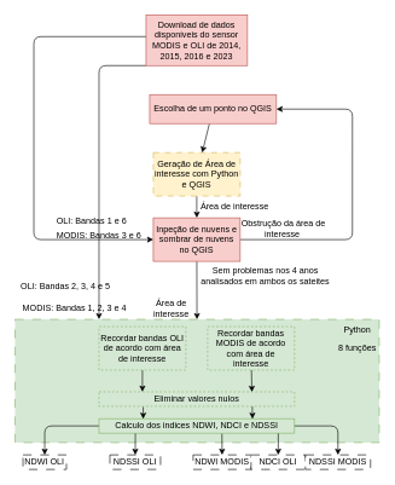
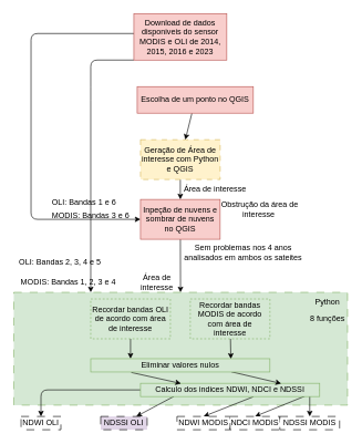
- <mxCell id="10" style="edgeStyle=none;html=1;entryX=1;entryY=0.5;entryDx=0;entryDy=0;" edge="1" parent="1" source="11" target="8"><mxGeometry relative="1" as="geometry"><mxPoint x="346" y="50" as="targetPoint" /><Array as="points"><mxPoint x="486" y="330" /><mxPoint x="486" y="190" /><mxPoint x="486" y="150" /></Array></mxGeometry></mxCell>
- <mxCell id="38" value="Eliminar valores nulos" style="rounded=0;whiteSpace=wrap;html=1;fillColor=#d5e8d4;strokeColor=#82b366;dashed=1;" vertex="1" parent="1"><mxGeometry x="136" y="540" width="270" height="20" as="geometry" /></mxCell>
+ <mxCell id="38" value="Eliminar valores nulos" style="rounded=0;whiteSpace=wrap;html=1;fillColor=#d5e8d4;strokeColor=#82b366;" vertex="1" parent="1"><mxGeometry x="136" y="540" width="270" height="20" as="geometry" /></mxCell>
- <mxCell id="30" value="Calculo dos indices NDWI, NDCI e NDSSI" style="rounded=0;whiteSpace=wrap;html=1;fillColor=#d5e8d4;strokeColor=#82b366;" vertex="1" parent="1"><mxGeometry x="136" y="577" width="270" height="20" as="geometry" /></mxCell>
+ <mxCell id="30" value="Calculo dos indices NDWI, NDCI e NDSSI" style="rounded=0;whiteSpace=wrap;html=1;fillColor=#d5e8d4;strokeColor=#82b366;" vertex="1" parent="1"><mxGeometry x="211" y="577" width="270" height="20" as="geometry" /></mxCell>
- <mxCell id="32" value="NDSSI OLI" style="rounded=0;whiteSpace=wrap;html=1;dashed=1;dashPattern=12 12;" vertex="1" parent="1"><mxGeometry x="151" y="627" width="70" height="20" as="geometry" /></mxCell>
+ <mxCell id="32" value="NDSSI OLI" style="rounded=0;whiteSpace=wrap;html=1;dashed=1;dashPattern=12 12;fillColor=#e1d5e7;" vertex="1" parent="1"><mxGeometry x="151" y="627" width="70" height="20" as="geometry" /></mxCell>
- <mxCell id="34" value="NDCI OLI" style="rounded=0;whiteSpace=wrap;html=1;dashed=1;dashPattern=12 12;" vertex="1" parent="1"><mxGeometry x="346" y="627" width="75" height="20" as="geometry" /></mxCell>
+ <mxCell id="34" value="NDCI MODIS" style="rounded=0;whiteSpace=wrap;html=1;dashed=1;dashPattern=12 12;" vertex="1" parent="1"><mxGeometry x="346" y="627" width="75" height="20" as="geometry" /></mxCell>
